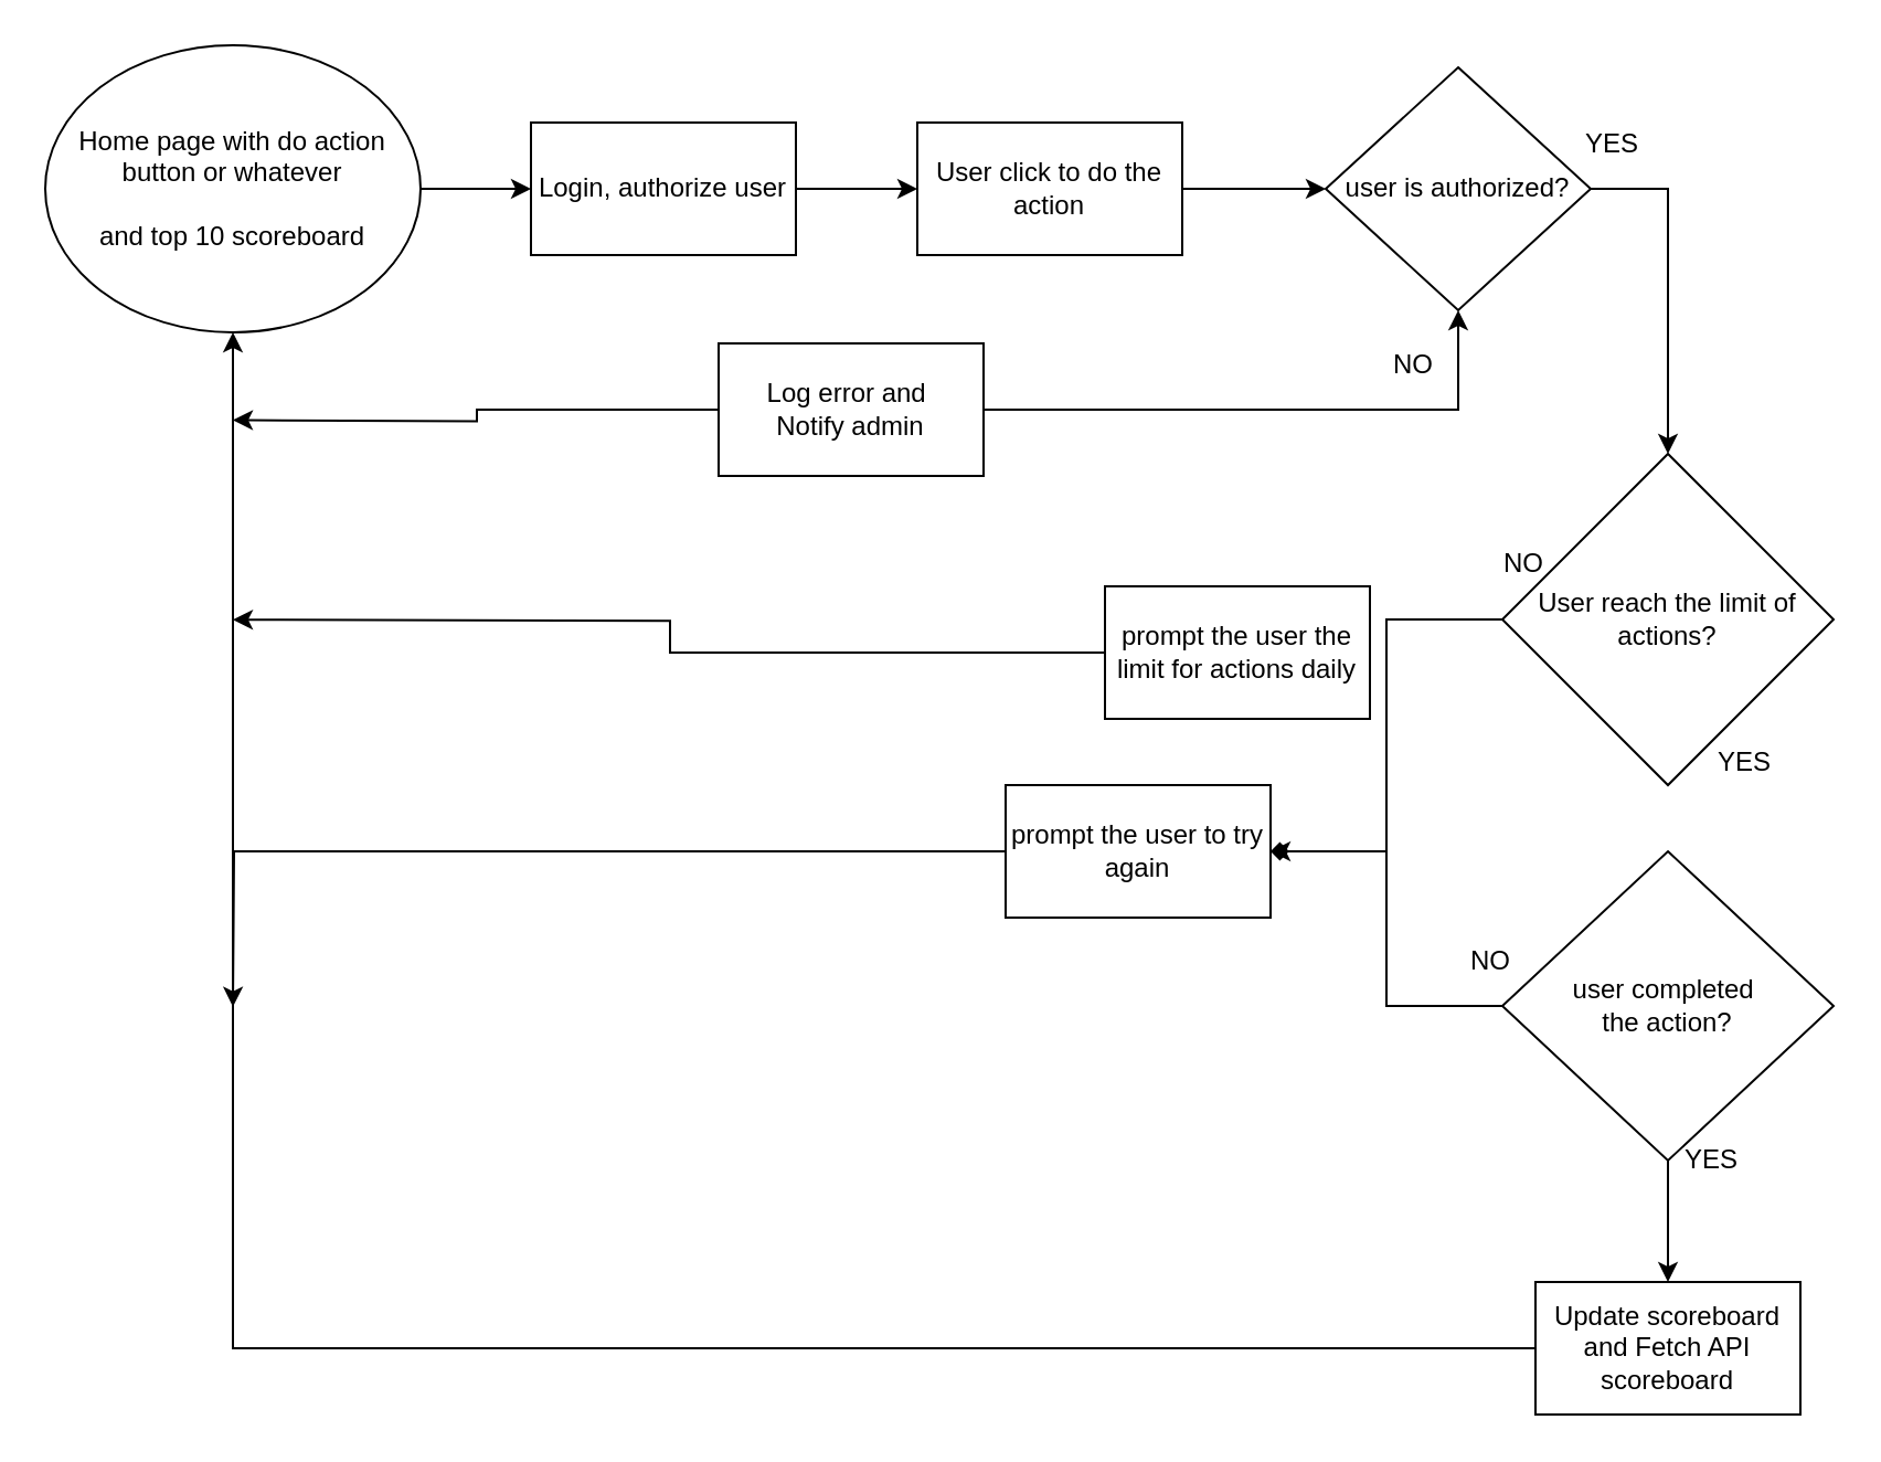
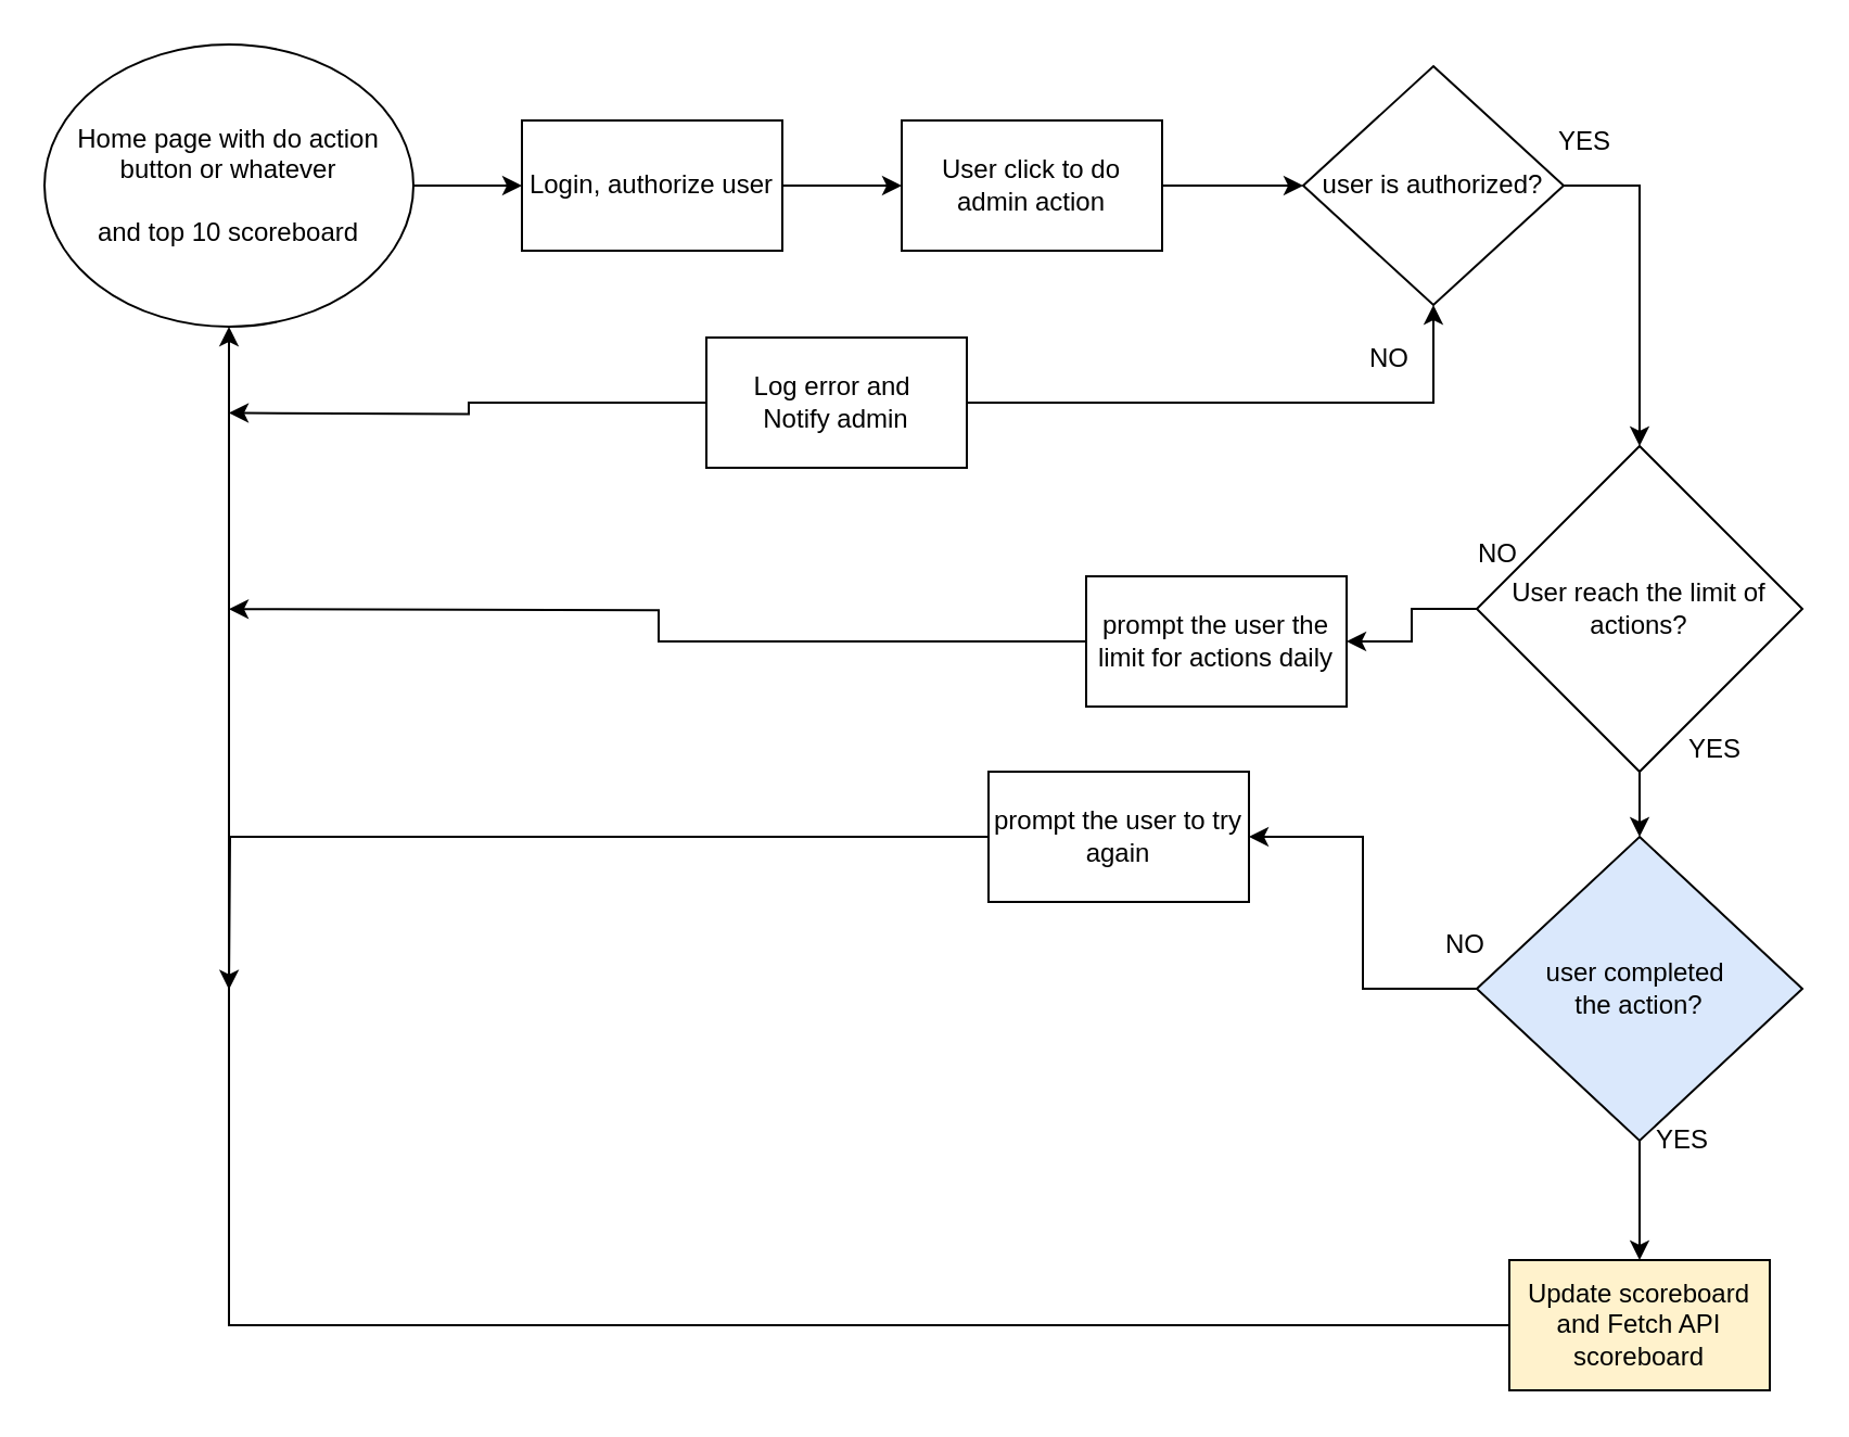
- <mxCell id="5" value="User click to do the action" style="rounded=0;whiteSpace=wrap;html=1;" vertex="1" parent="1"><mxGeometry x="415" y="55" width="120" height="60" as="geometry" /></mxCell>
+ <mxCell id="5" value="User click to do admin action" style="rounded=0;whiteSpace=wrap;html=1;" vertex="1" parent="1"><mxGeometry x="415" y="55" width="120" height="60" as="geometry" /></mxCell>
+ <mxCell id="23" value="" style="edgeStyle=orthogonalEdgeStyle;rounded=0;orthogonalLoop=1;jettySize=auto;html=1;" edge="1" parent="1" source="24" target="26"><mxGeometry relative="1" as="geometry" /></mxCell>
- <mxCell id="22" value="" style="edgeStyle=orthogonalEdgeStyle;rounded=0;orthogonalLoop=1;jettySize=auto;html=1;" edge="1" parent="1" source="24" target="30"><mxGeometry relative="1" as="geometry" /></mxCell>
+ <mxCell id="22" value="" style="edgeStyle=orthogonalEdgeStyle;rounded=0;orthogonalLoop=1;jettySize=auto;html=1;" edge="1" parent="1" source="24" target="16"><mxGeometry relative="1" as="geometry" /></mxCell>
- <mxCell id="15" value="" style="edgeStyle=orthogonalEdgeStyle;rounded=0;orthogonalLoop=1;jettySize=auto;html=1;endArrow=diamond;" edge="1" parent="1" source="16" target="30"><mxGeometry relative="1" as="geometry" /></mxCell>
+ <mxCell id="15" value="" style="edgeStyle=orthogonalEdgeStyle;rounded=0;orthogonalLoop=1;jettySize=auto;html=1;" edge="1" parent="1" source="16" target="30"><mxGeometry relative="1" as="geometry" /></mxCell>
- <mxCell id="16" value="&lt;div&gt;user completed&amp;nbsp;&lt;/div&gt;&lt;div&gt;the action?&lt;/div&gt;" style="rhombus;whiteSpace=wrap;html=1;rounded=0;" vertex="1" parent="1"><mxGeometry x="680" y="385" width="150" height="140" as="geometry" /></mxCell>
+ <mxCell id="16" value="&lt;div&gt;user completed&amp;nbsp;&lt;/div&gt;&lt;div&gt;the action?&lt;/div&gt;" style="rhombus;whiteSpace=wrap;html=1;rounded=0;fillColor=#dae8fc;" vertex="1" parent="1"><mxGeometry x="680" y="385" width="150" height="140" as="geometry" /></mxCell>
- <mxCell id="19" value="Update scoreboard and Fetch API scoreboard" style="whiteSpace=wrap;html=1;rounded=0;" vertex="1" parent="1"><mxGeometry x="695" y="580" width="120" height="60" as="geometry" /></mxCell>
+ <mxCell id="19" value="Update scoreboard and Fetch API scoreboard" style="whiteSpace=wrap;html=1;rounded=0;fillColor=#fff2cc;" vertex="1" parent="1"><mxGeometry x="695" y="580" width="120" height="60" as="geometry" /></mxCell>
